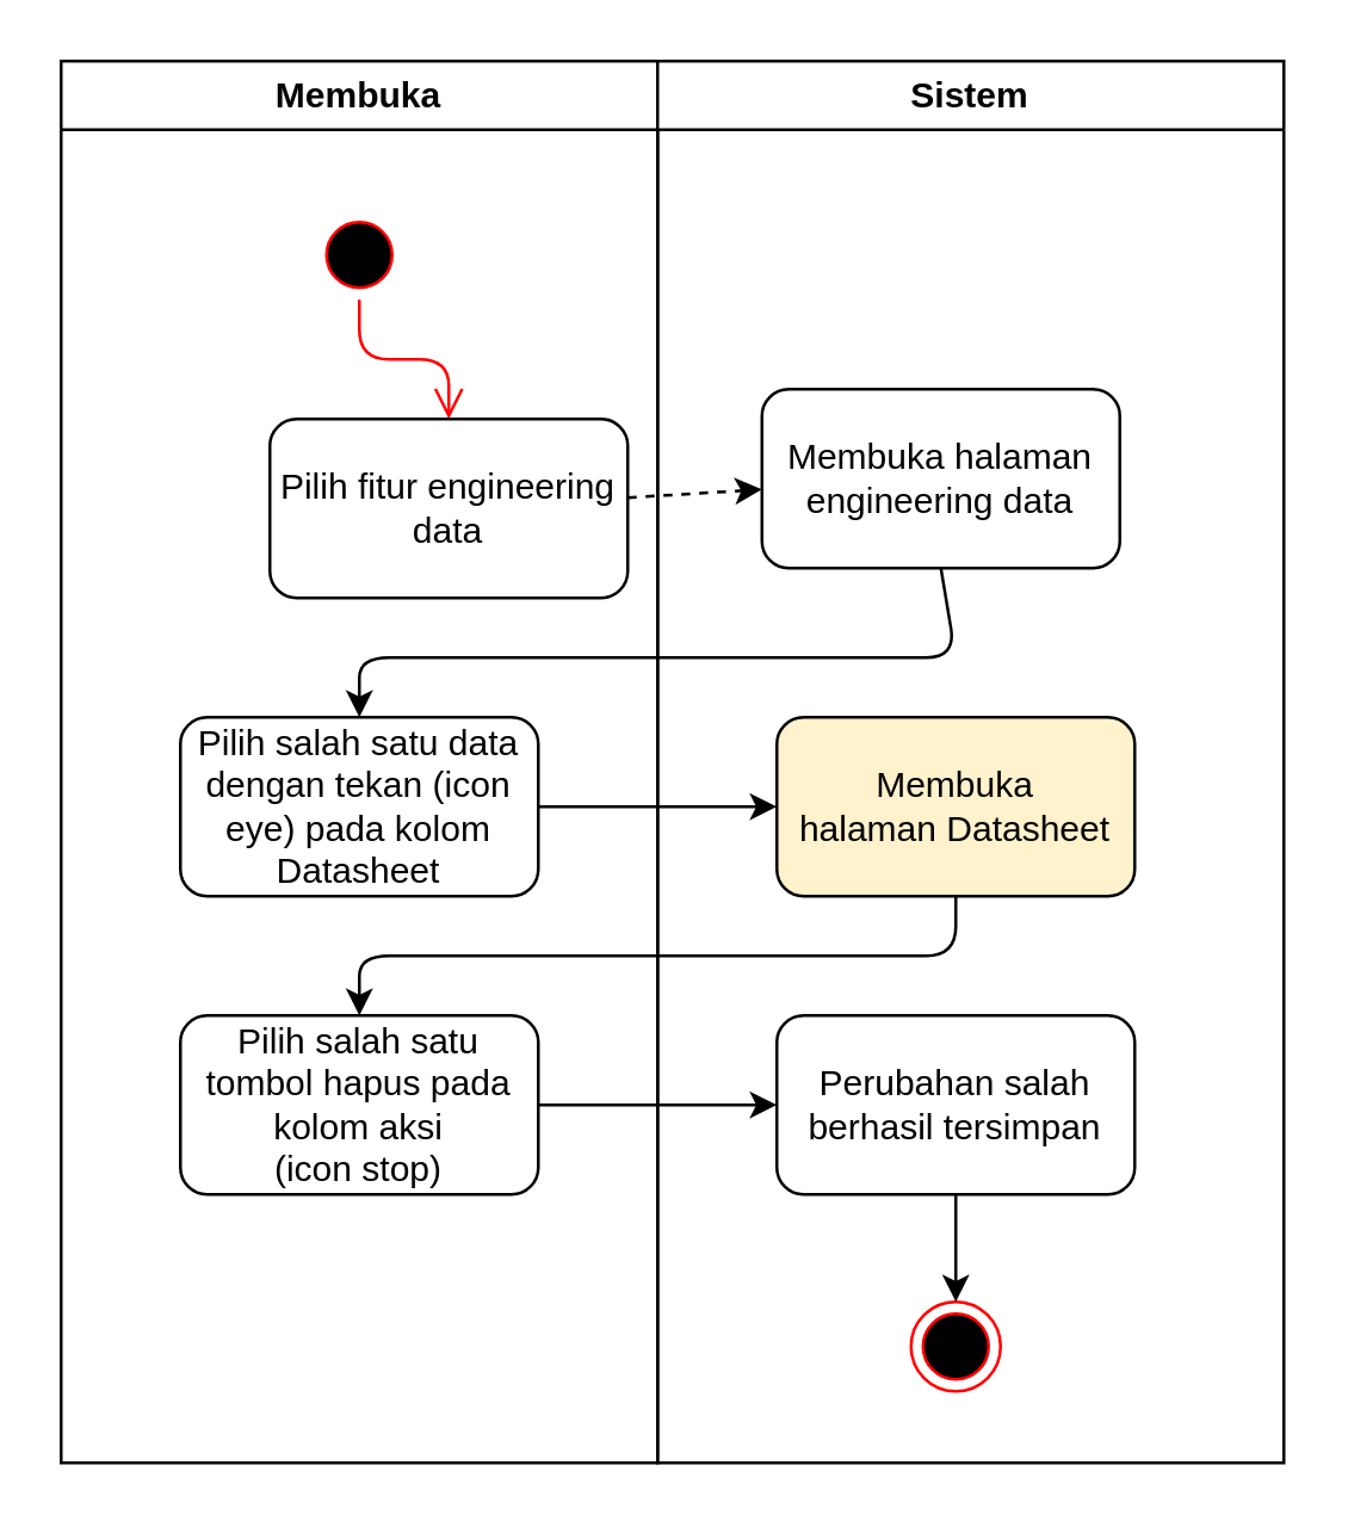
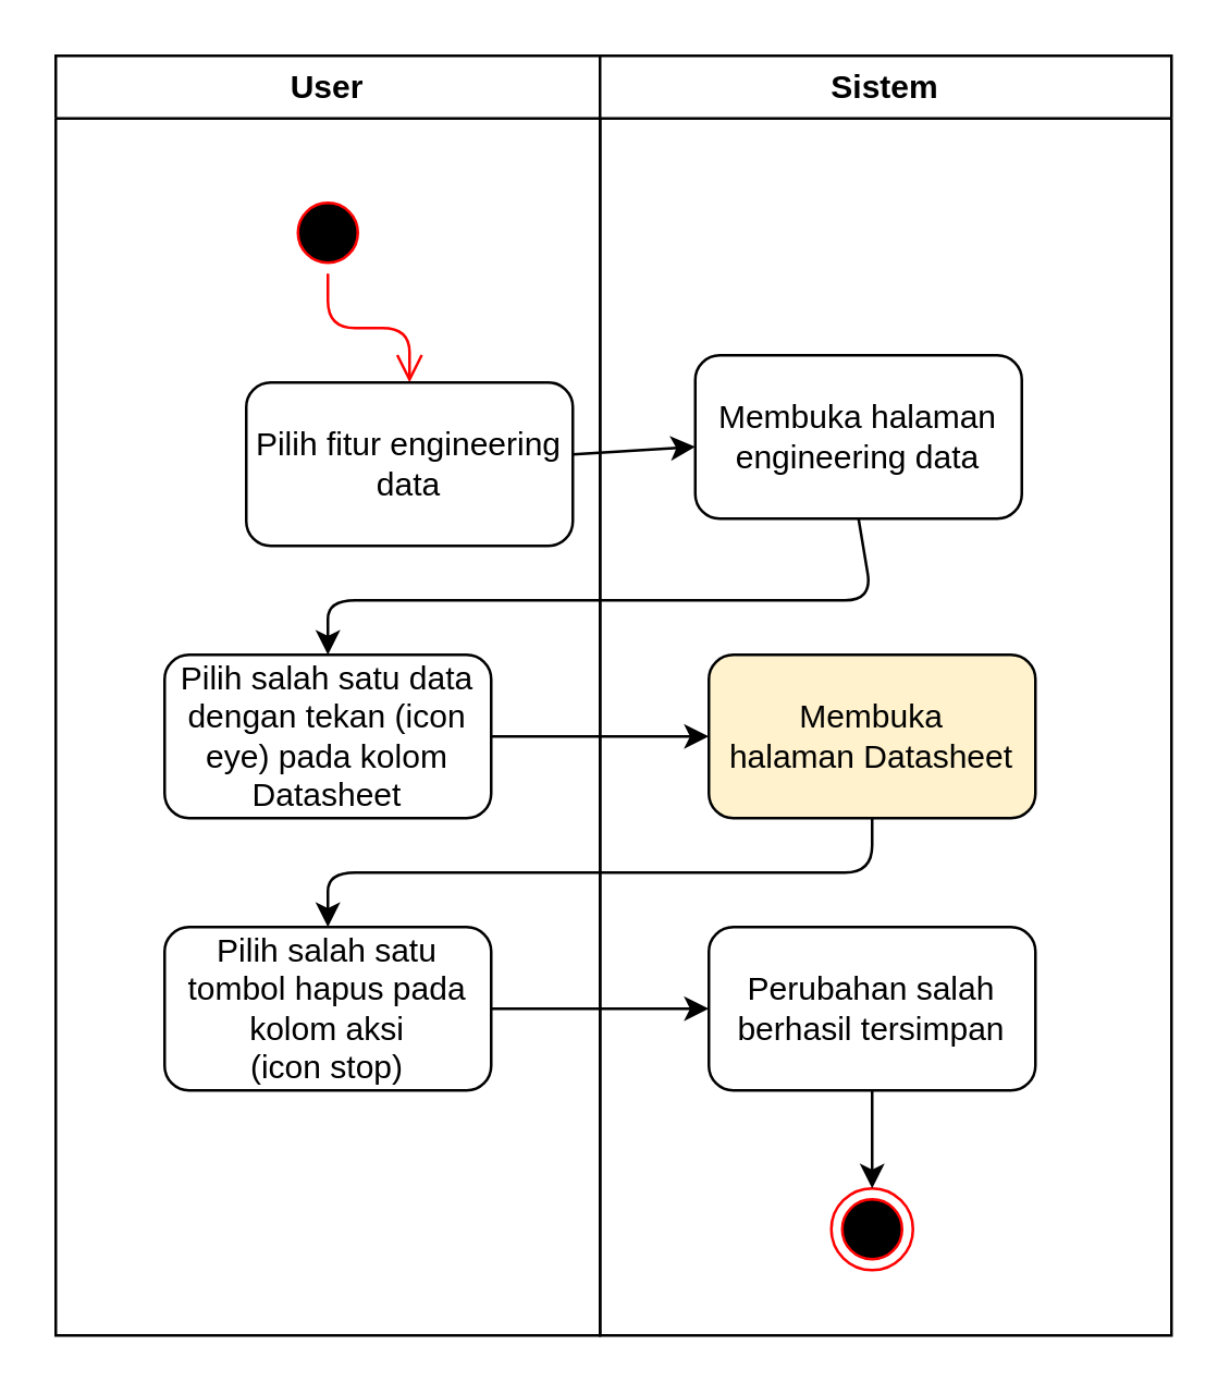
- <mxCell id="2" value="Membuka" style="swimlane;whiteSpace=wrap;html=1;" vertex="1" parent="1"><mxGeometry x="20" y="20" width="200" height="470" as="geometry" /></mxCell>
+ <mxCell id="2" value="User" style="swimlane;whiteSpace=wrap;html=1;" vertex="1" parent="1"><mxGeometry x="20" y="20" width="200" height="470" as="geometry" /></mxCell>
- <mxCell id="14" value="" style="edgeStyle=none;html=1;dashed=1;" edge="1" parent="1" source="5" target="9"><mxGeometry relative="1" as="geometry" /></mxCell>
+ <mxCell id="14" value="" style="edgeStyle=none;html=1;" edge="1" parent="1" source="5" target="9"><mxGeometry relative="1" as="geometry" /></mxCell>
